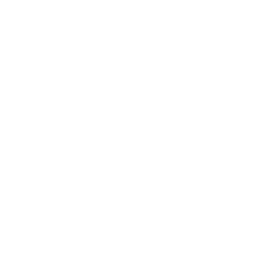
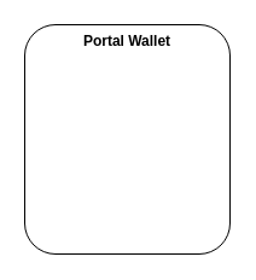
+ <mxCell id="2" value="Portal Wallet" style="rounded=1;whiteSpace=wrap;html=1;verticalAlign=top;fontStyle=1" vertex="1" parent="1"><mxGeometry x="20" y="20" width="170" height="190" as="geometry" /></mxCell>
